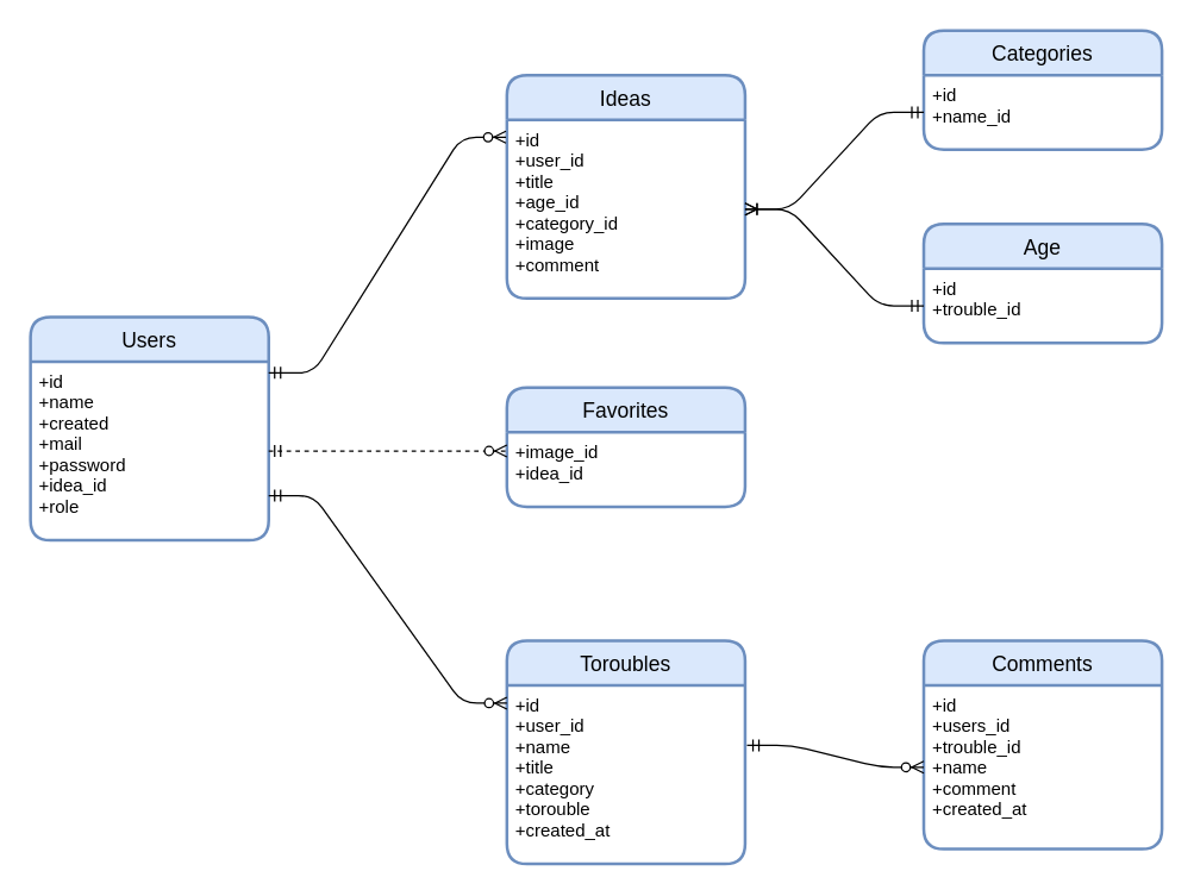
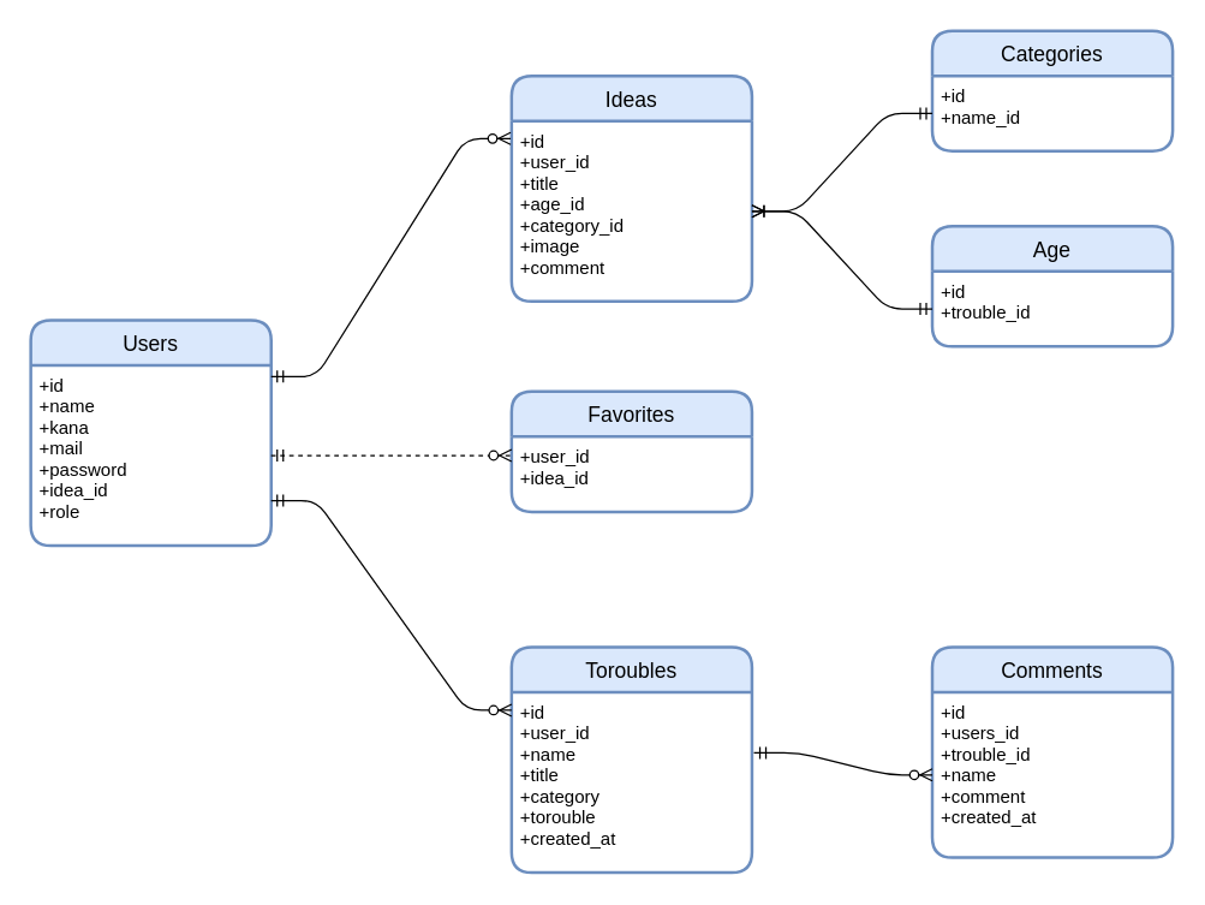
- <mxCell id="3" value="+id&#10;+name&#10;+created&#10;+mail&#10;+password&#10;+idea_id&#10;+role" style="align=left;strokeColor=none;fillColor=none;spacingLeft=4;fontSize=12;verticalAlign=top;resizable=0;rotatable=0;part=1;" parent="2" vertex="1"><mxGeometry y="30" width="160" height="120" as="geometry" /></mxCell>
+ <mxCell id="3" value="+id&#10;+name&#10;+kana&#10;+mail&#10;+password&#10;+idea_id&#10;+role" style="align=left;strokeColor=none;fillColor=none;spacingLeft=4;fontSize=12;verticalAlign=top;resizable=0;rotatable=0;part=1;" parent="2" vertex="1"><mxGeometry y="30" width="160" height="120" as="geometry" /></mxCell>
- <mxCell id="9" value="+image_id&#10;+idea_id" style="align=left;strokeColor=none;fillColor=none;spacingLeft=4;fontSize=12;verticalAlign=top;resizable=0;rotatable=0;part=1;" parent="8" vertex="1"><mxGeometry y="30" width="160" height="50" as="geometry" /></mxCell>
+ <mxCell id="9" value="+user_id&#10;+idea_id" style="align=left;strokeColor=none;fillColor=none;spacingLeft=4;fontSize=12;verticalAlign=top;resizable=0;rotatable=0;part=1;" parent="8" vertex="1"><mxGeometry y="30" width="160" height="50" as="geometry" /></mxCell>
